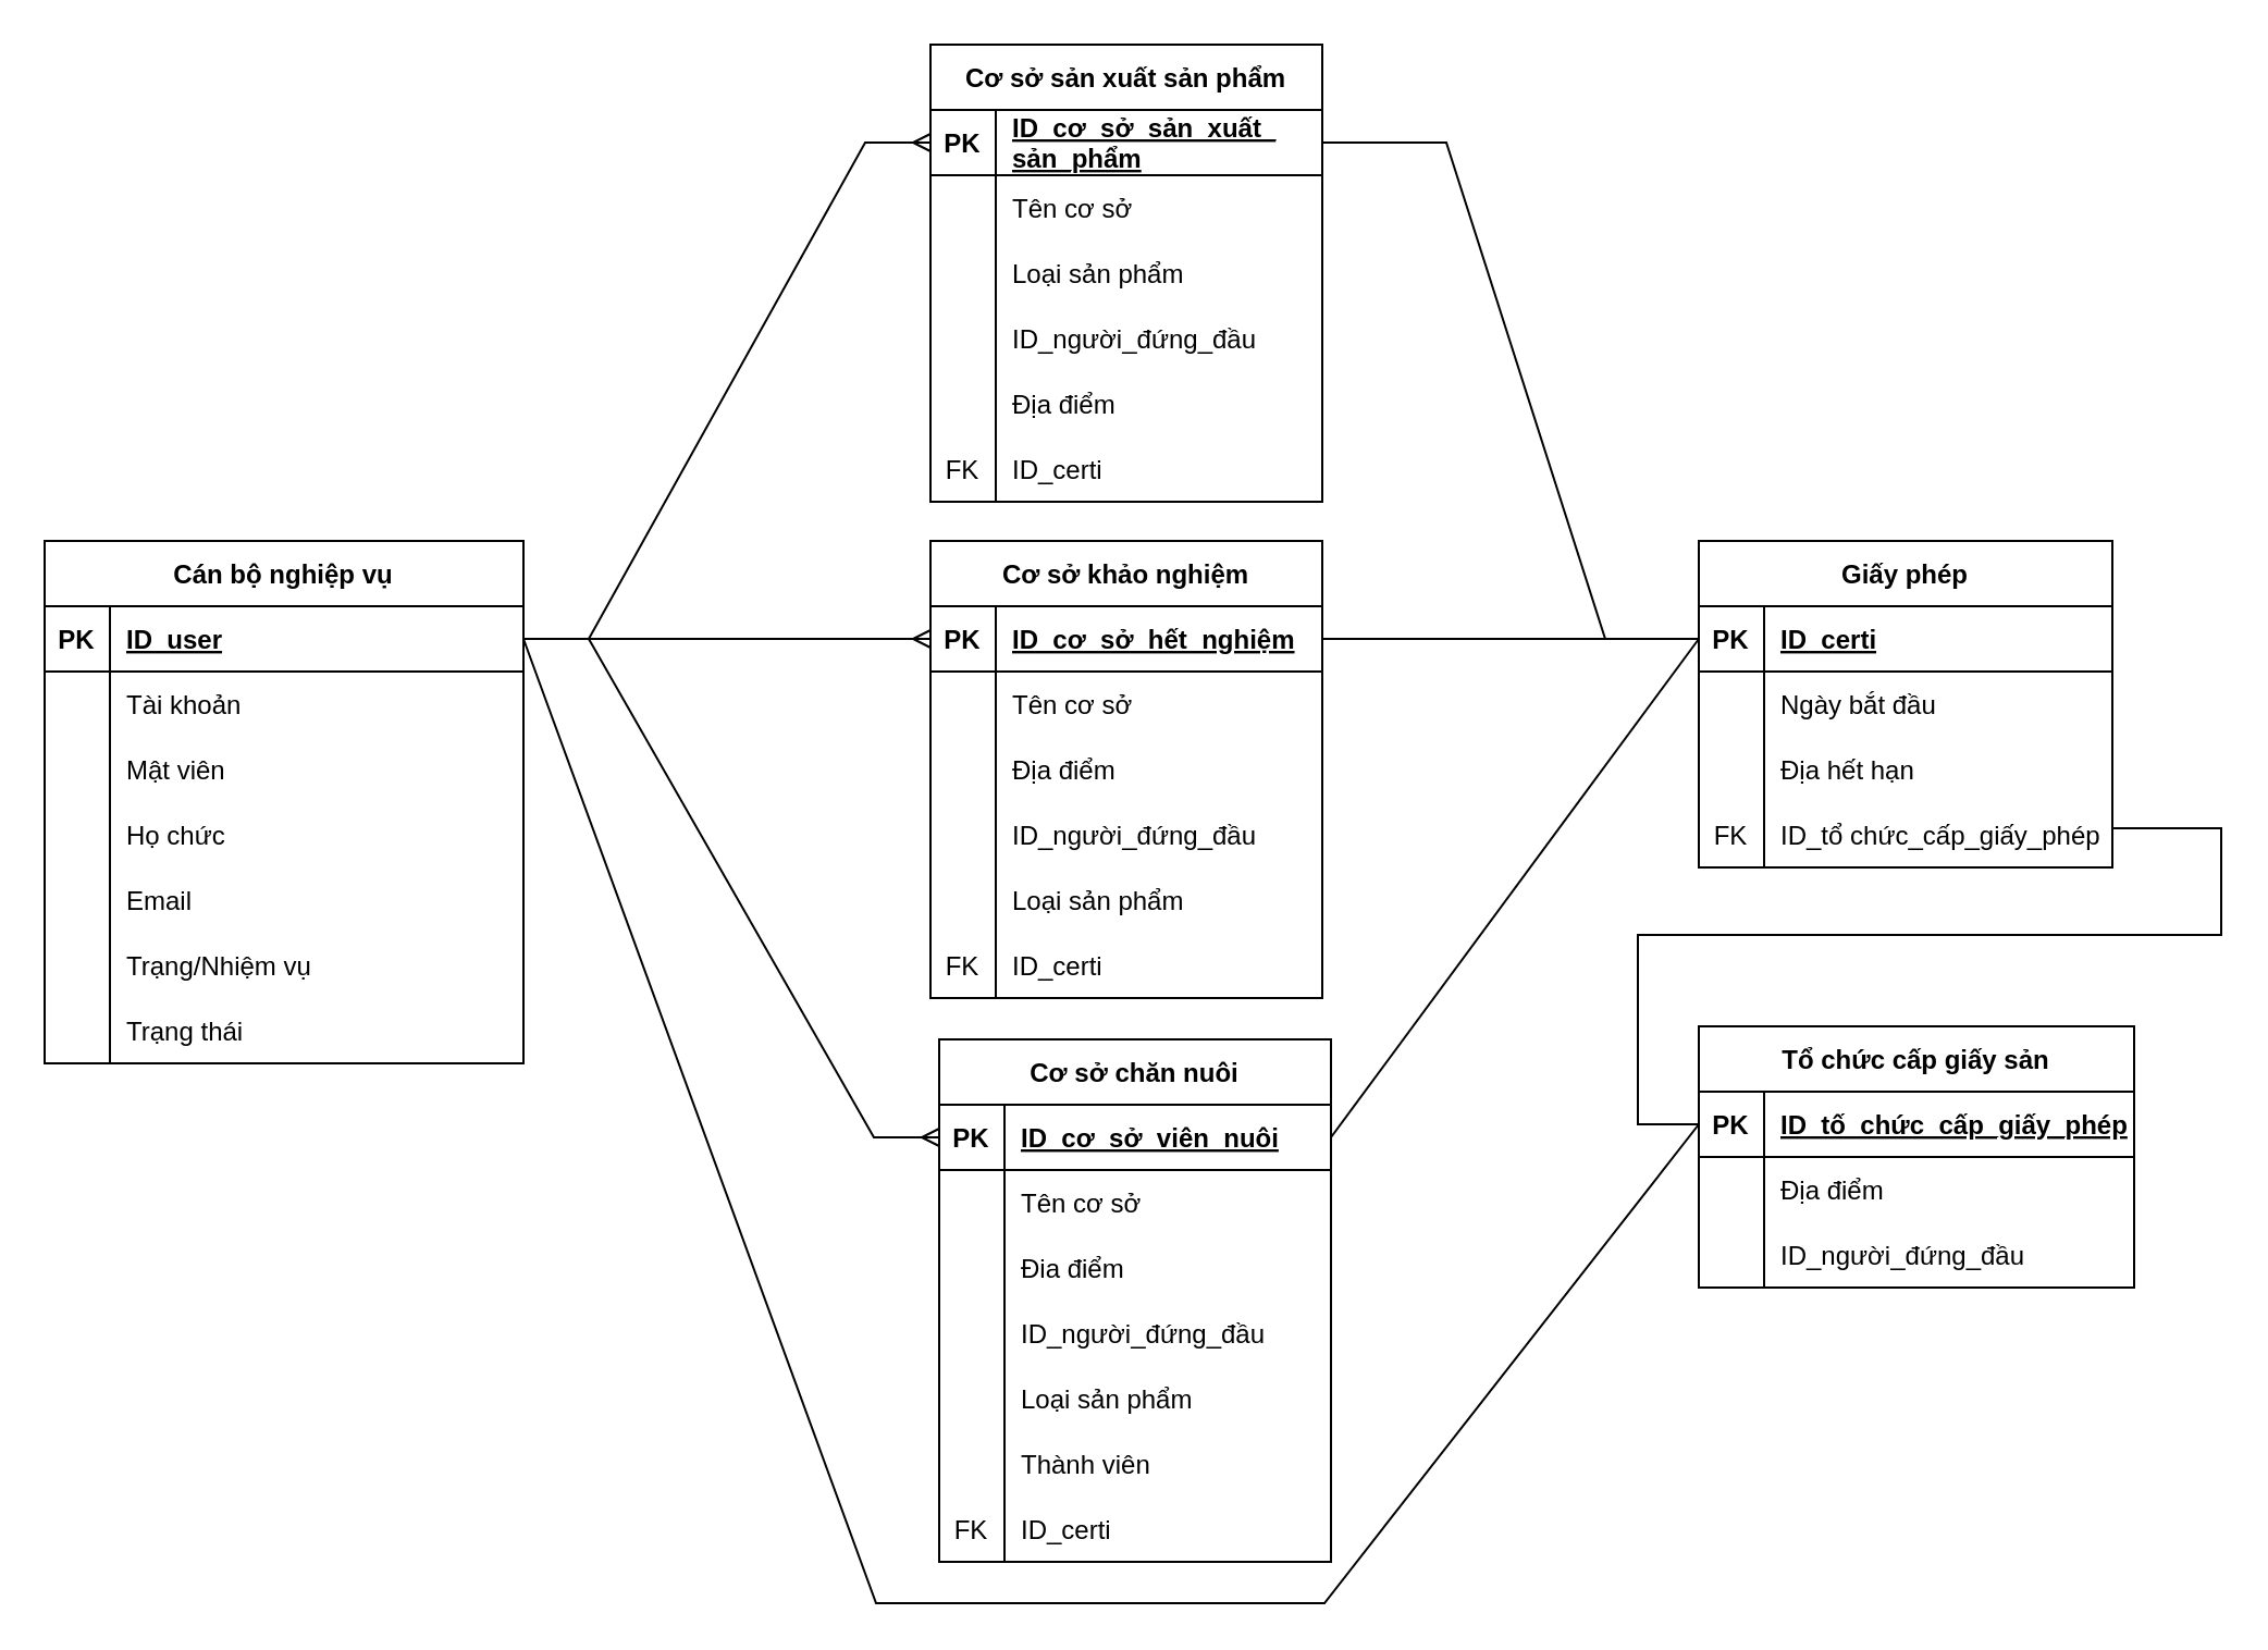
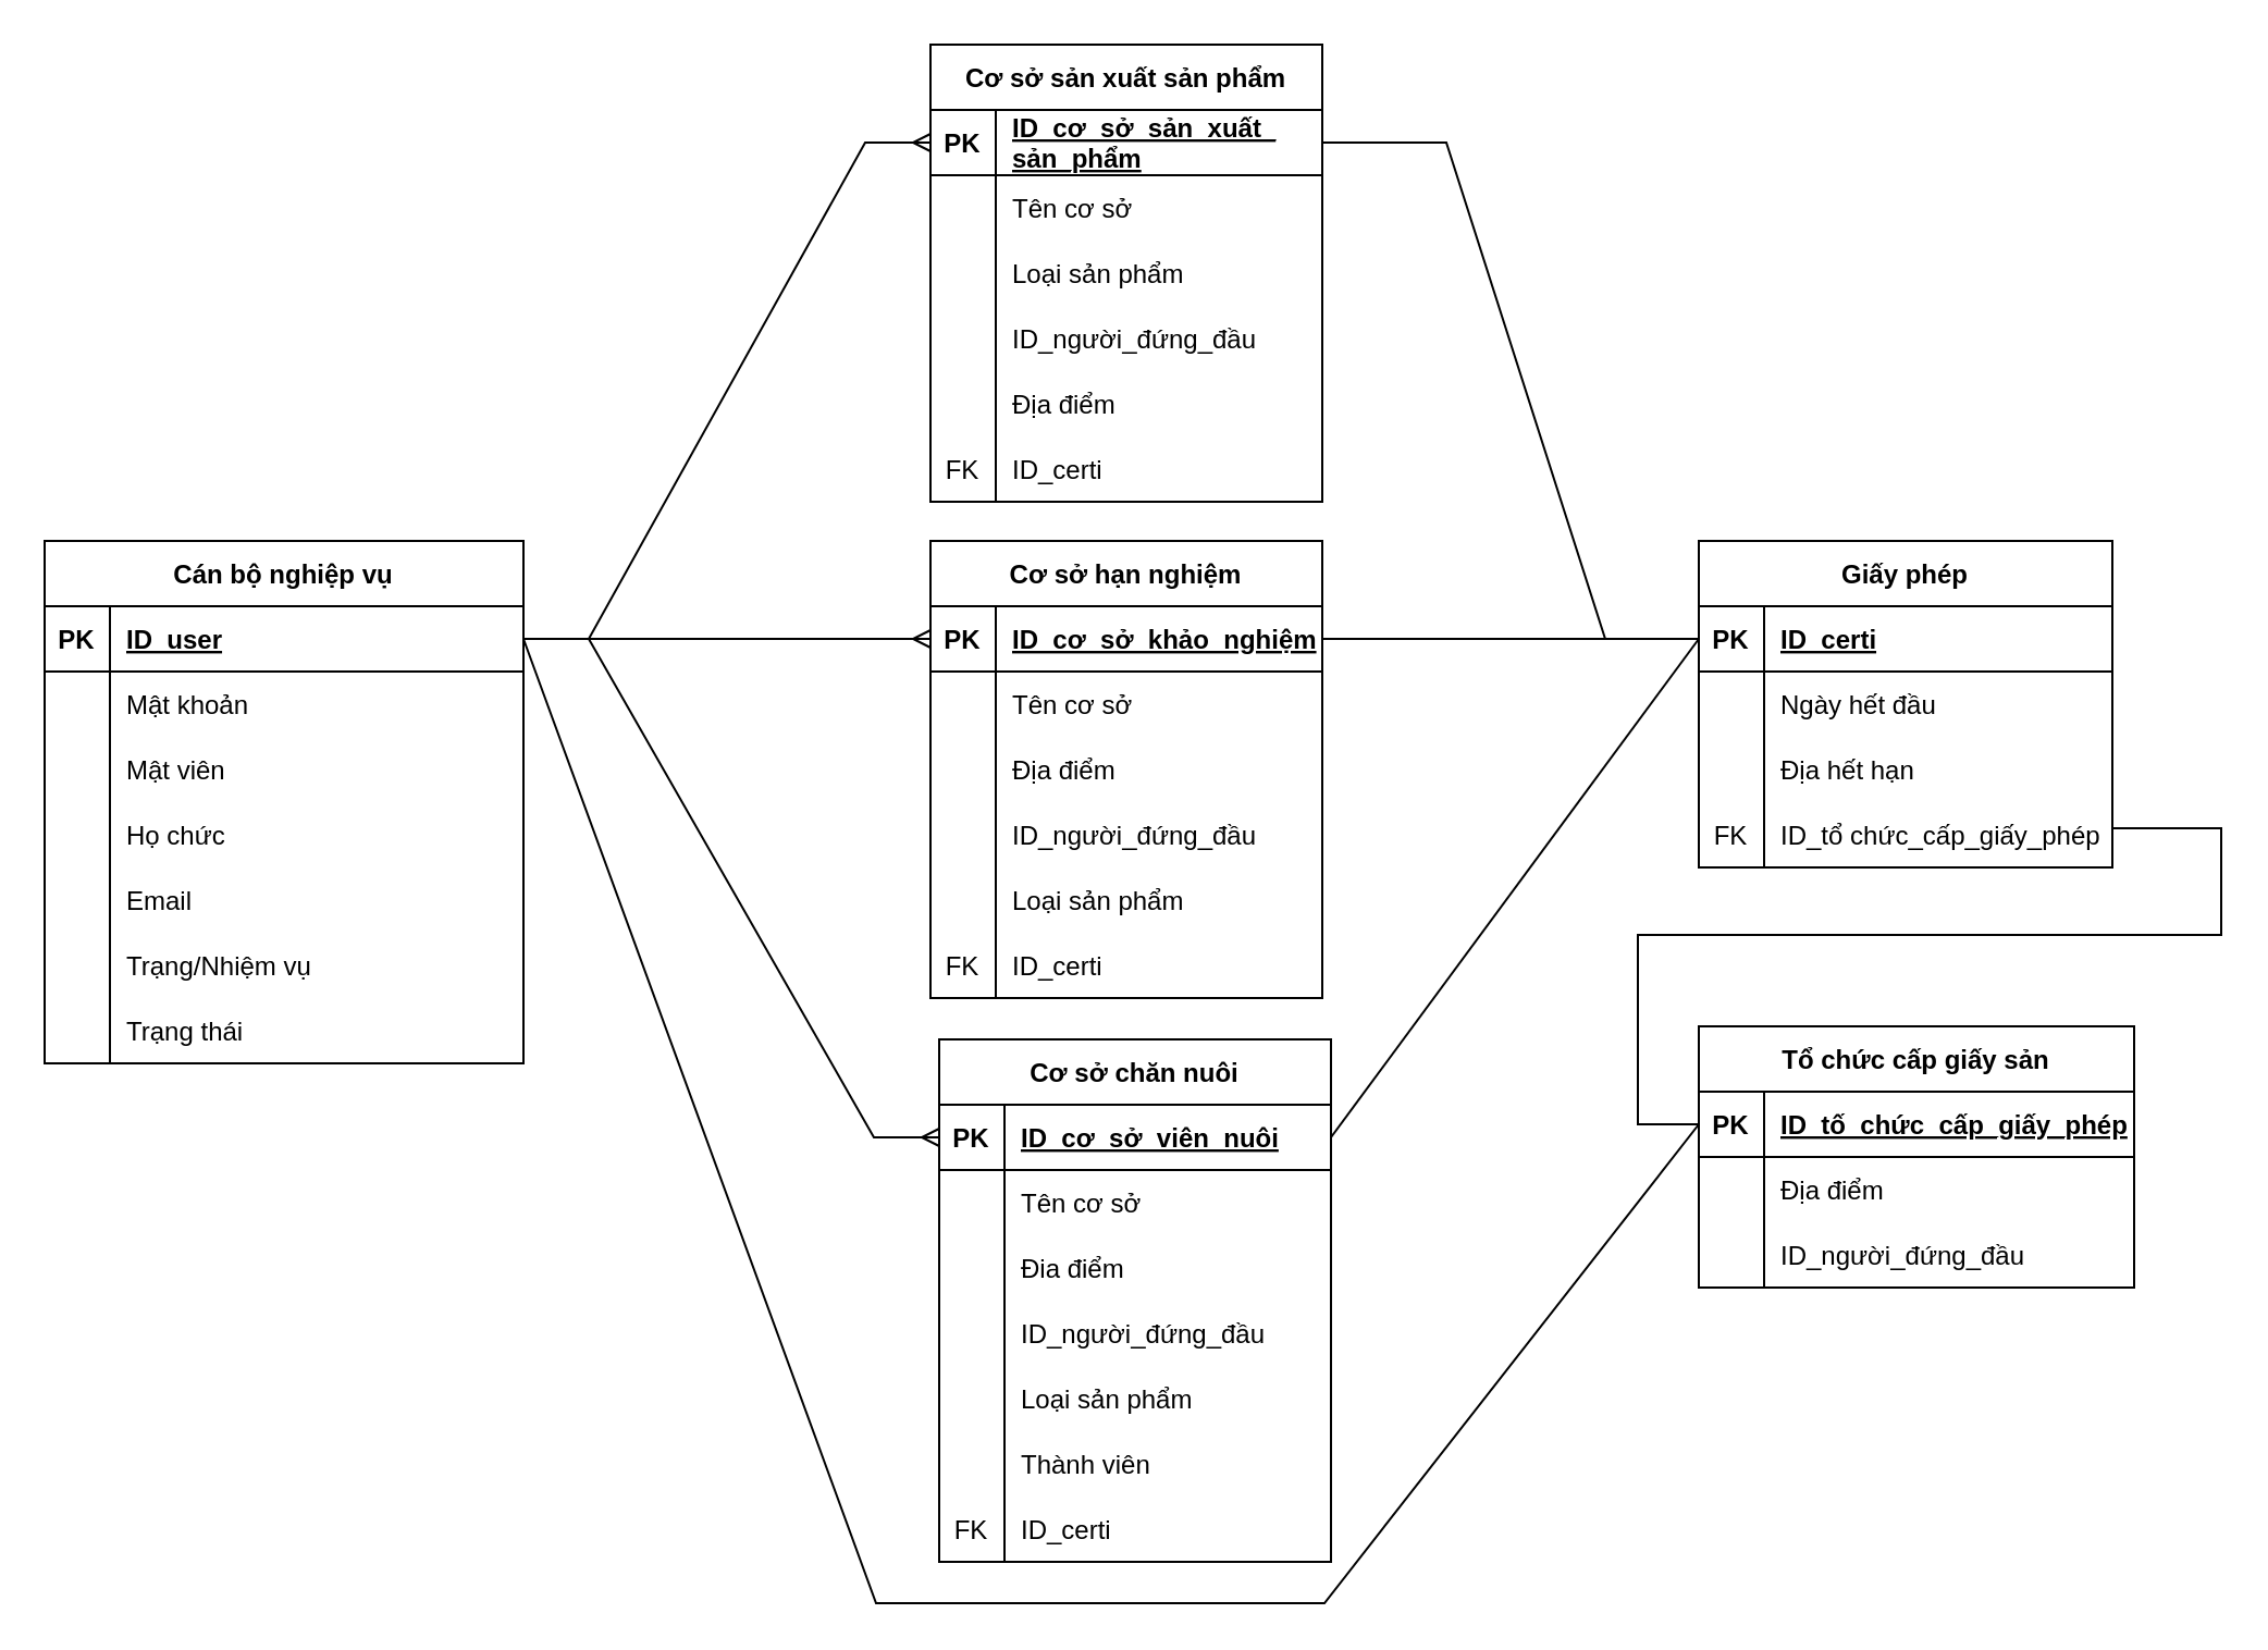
- <mxCell id="43" value="Cơ sở khảo nghiệm" style="shape=table;startSize=30;container=1;collapsible=1;childLayout=tableLayout;fixedRows=1;rowLines=0;fontStyle=1;align=center;resizeLast=1;" vertex="1" parent="1"><mxGeometry x="427" width="180" height="210" as="geometry" y="248" /></mxCell>
+ <mxCell id="43" value="Cơ sở hạn nghiệm" style="shape=table;startSize=30;container=1;collapsible=1;childLayout=tableLayout;fixedRows=1;rowLines=0;fontStyle=1;align=center;resizeLast=1;" vertex="1" parent="1"><mxGeometry x="427" width="180" height="210" as="geometry" y="248" /></mxCell>
- <mxCell id="46" value="ID_cơ_sở_hết_nghiệm" style="shape=partialRectangle;connectable=0;fillColor=none;top=0;left=0;bottom=0;right=0;align=left;spacingLeft=6;fontStyle=5;overflow=hidden;" vertex="1" parent="44"><mxGeometry x="30" width="150" height="30" as="geometry"><mxRectangle width="150" height="30" as="alternateBounds" /></mxGeometry></mxCell>
+ <mxCell id="46" value="ID_cơ_sở_khảo_nghiệm" style="shape=partialRectangle;connectable=0;fillColor=none;top=0;left=0;bottom=0;right=0;align=left;spacingLeft=6;fontStyle=5;overflow=hidden;" vertex="1" parent="44"><mxGeometry x="30" width="150" height="30" as="geometry"><mxRectangle width="150" height="30" as="alternateBounds" /></mxGeometry></mxCell>
- <mxCell id="8" value="Tài khoản" style="shape=partialRectangle;connectable=0;fillColor=none;top=0;left=0;bottom=0;right=0;align=left;spacingLeft=6;overflow=hidden;" vertex="1" parent="6"><mxGeometry x="30" width="190" height="30" as="geometry"><mxRectangle width="190" height="30" as="alternateBounds" /></mxGeometry></mxCell>
+ <mxCell id="8" value="Mật khoản" style="shape=partialRectangle;connectable=0;fillColor=none;top=0;left=0;bottom=0;right=0;align=left;spacingLeft=6;overflow=hidden;" vertex="1" parent="6"><mxGeometry x="30" width="190" height="30" as="geometry"><mxRectangle width="190" height="30" as="alternateBounds" /></mxGeometry></mxCell>
- <mxCell id="68" value="Ngày bắt đầu" style="shape=partialRectangle;connectable=0;fillColor=none;top=0;left=0;bottom=0;right=0;align=left;spacingLeft=6;overflow=hidden;" vertex="1" parent="66"><mxGeometry x="30" width="160" height="30" as="geometry"><mxRectangle width="160" height="30" as="alternateBounds" /></mxGeometry></mxCell>
+ <mxCell id="68" value="Ngày hết đầu" style="shape=partialRectangle;connectable=0;fillColor=none;top=0;left=0;bottom=0;right=0;align=left;spacingLeft=6;overflow=hidden;" vertex="1" parent="66"><mxGeometry x="30" width="160" height="30" as="geometry"><mxRectangle width="160" height="30" as="alternateBounds" /></mxGeometry></mxCell>
